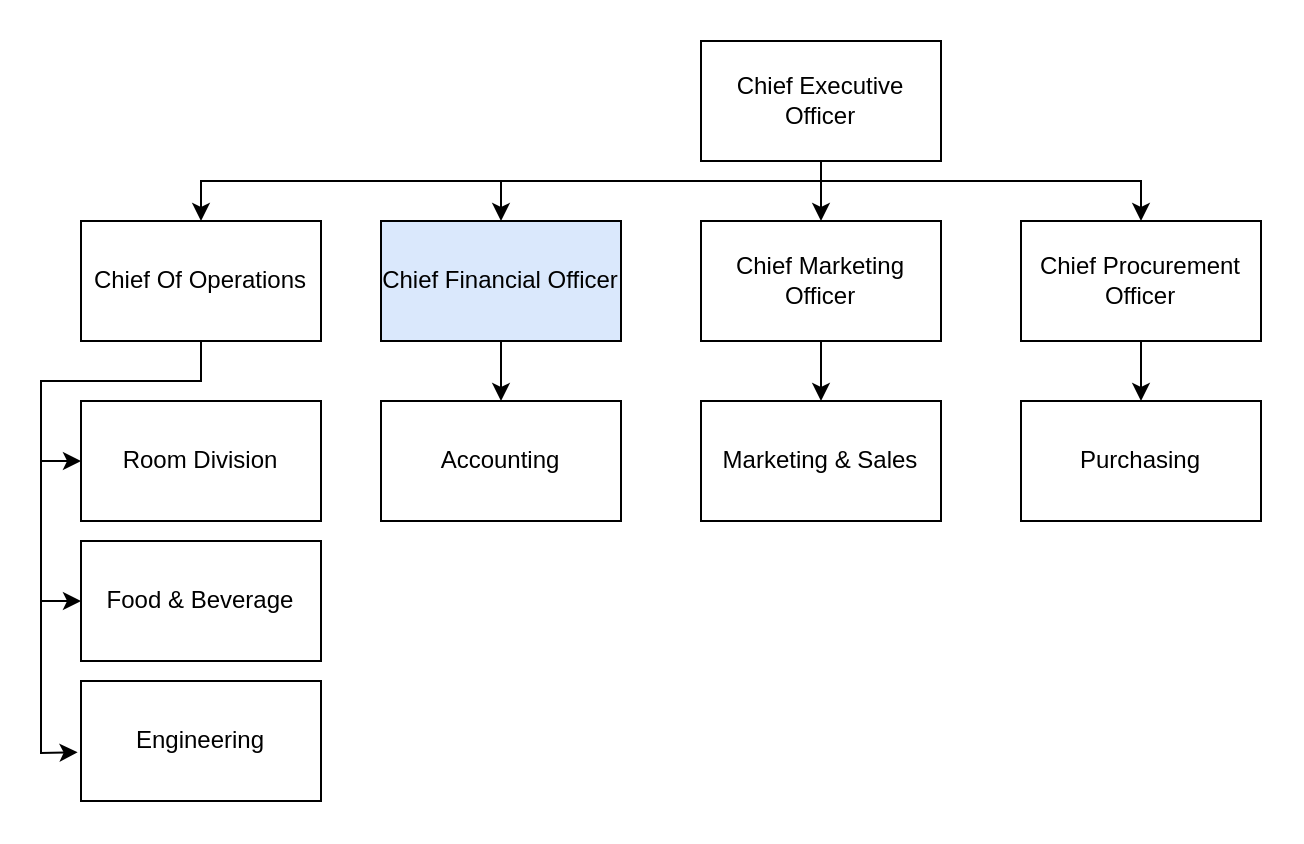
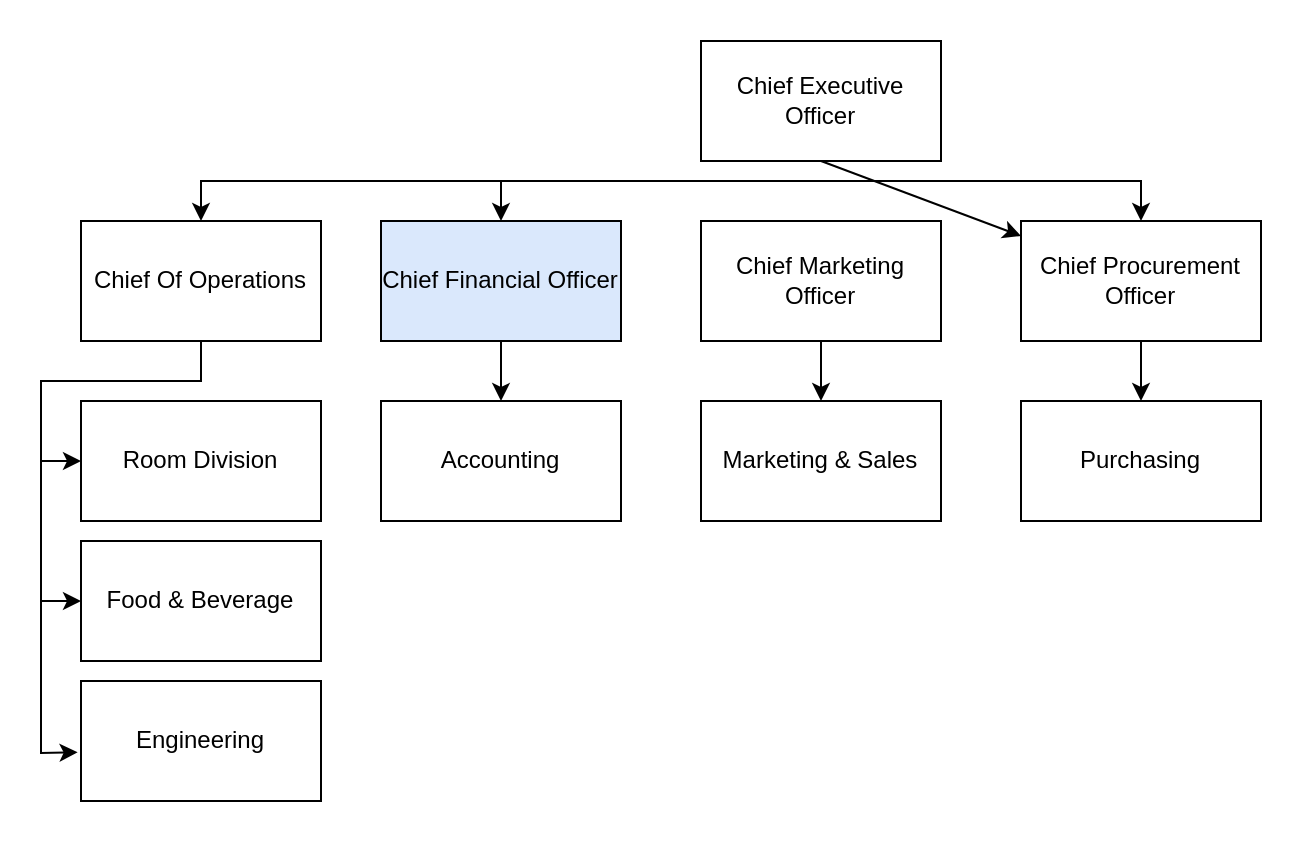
- <mxCell id="13" value="" style="endArrow=classic;html=1;rounded=0;exitX=0.5;exitY=1;exitDx=0;exitDy=0;entryX=0.5;entryY=0;entryDx=0;entryDy=0;" edge="1" parent="1" source="2" target="4"><mxGeometry width="50" height="50" relative="1" as="geometry"><mxPoint x="420" y="230" as="sourcePoint" /><mxPoint x="470" y="180" as="targetPoint" /></mxGeometry></mxCell>
+ <mxCell id="13" value="" style="endArrow=classic;html=1;rounded=0;exitX=0.5;exitY=1;exitDx=0;exitDy=0;" edge="1" parent="1" source="2" target="6"><mxGeometry width="50" height="50" relative="1" as="geometry"><mxPoint x="420" y="230" as="sourcePoint" /><mxPoint x="470" y="180" as="targetPoint" /></mxGeometry></mxCell>
